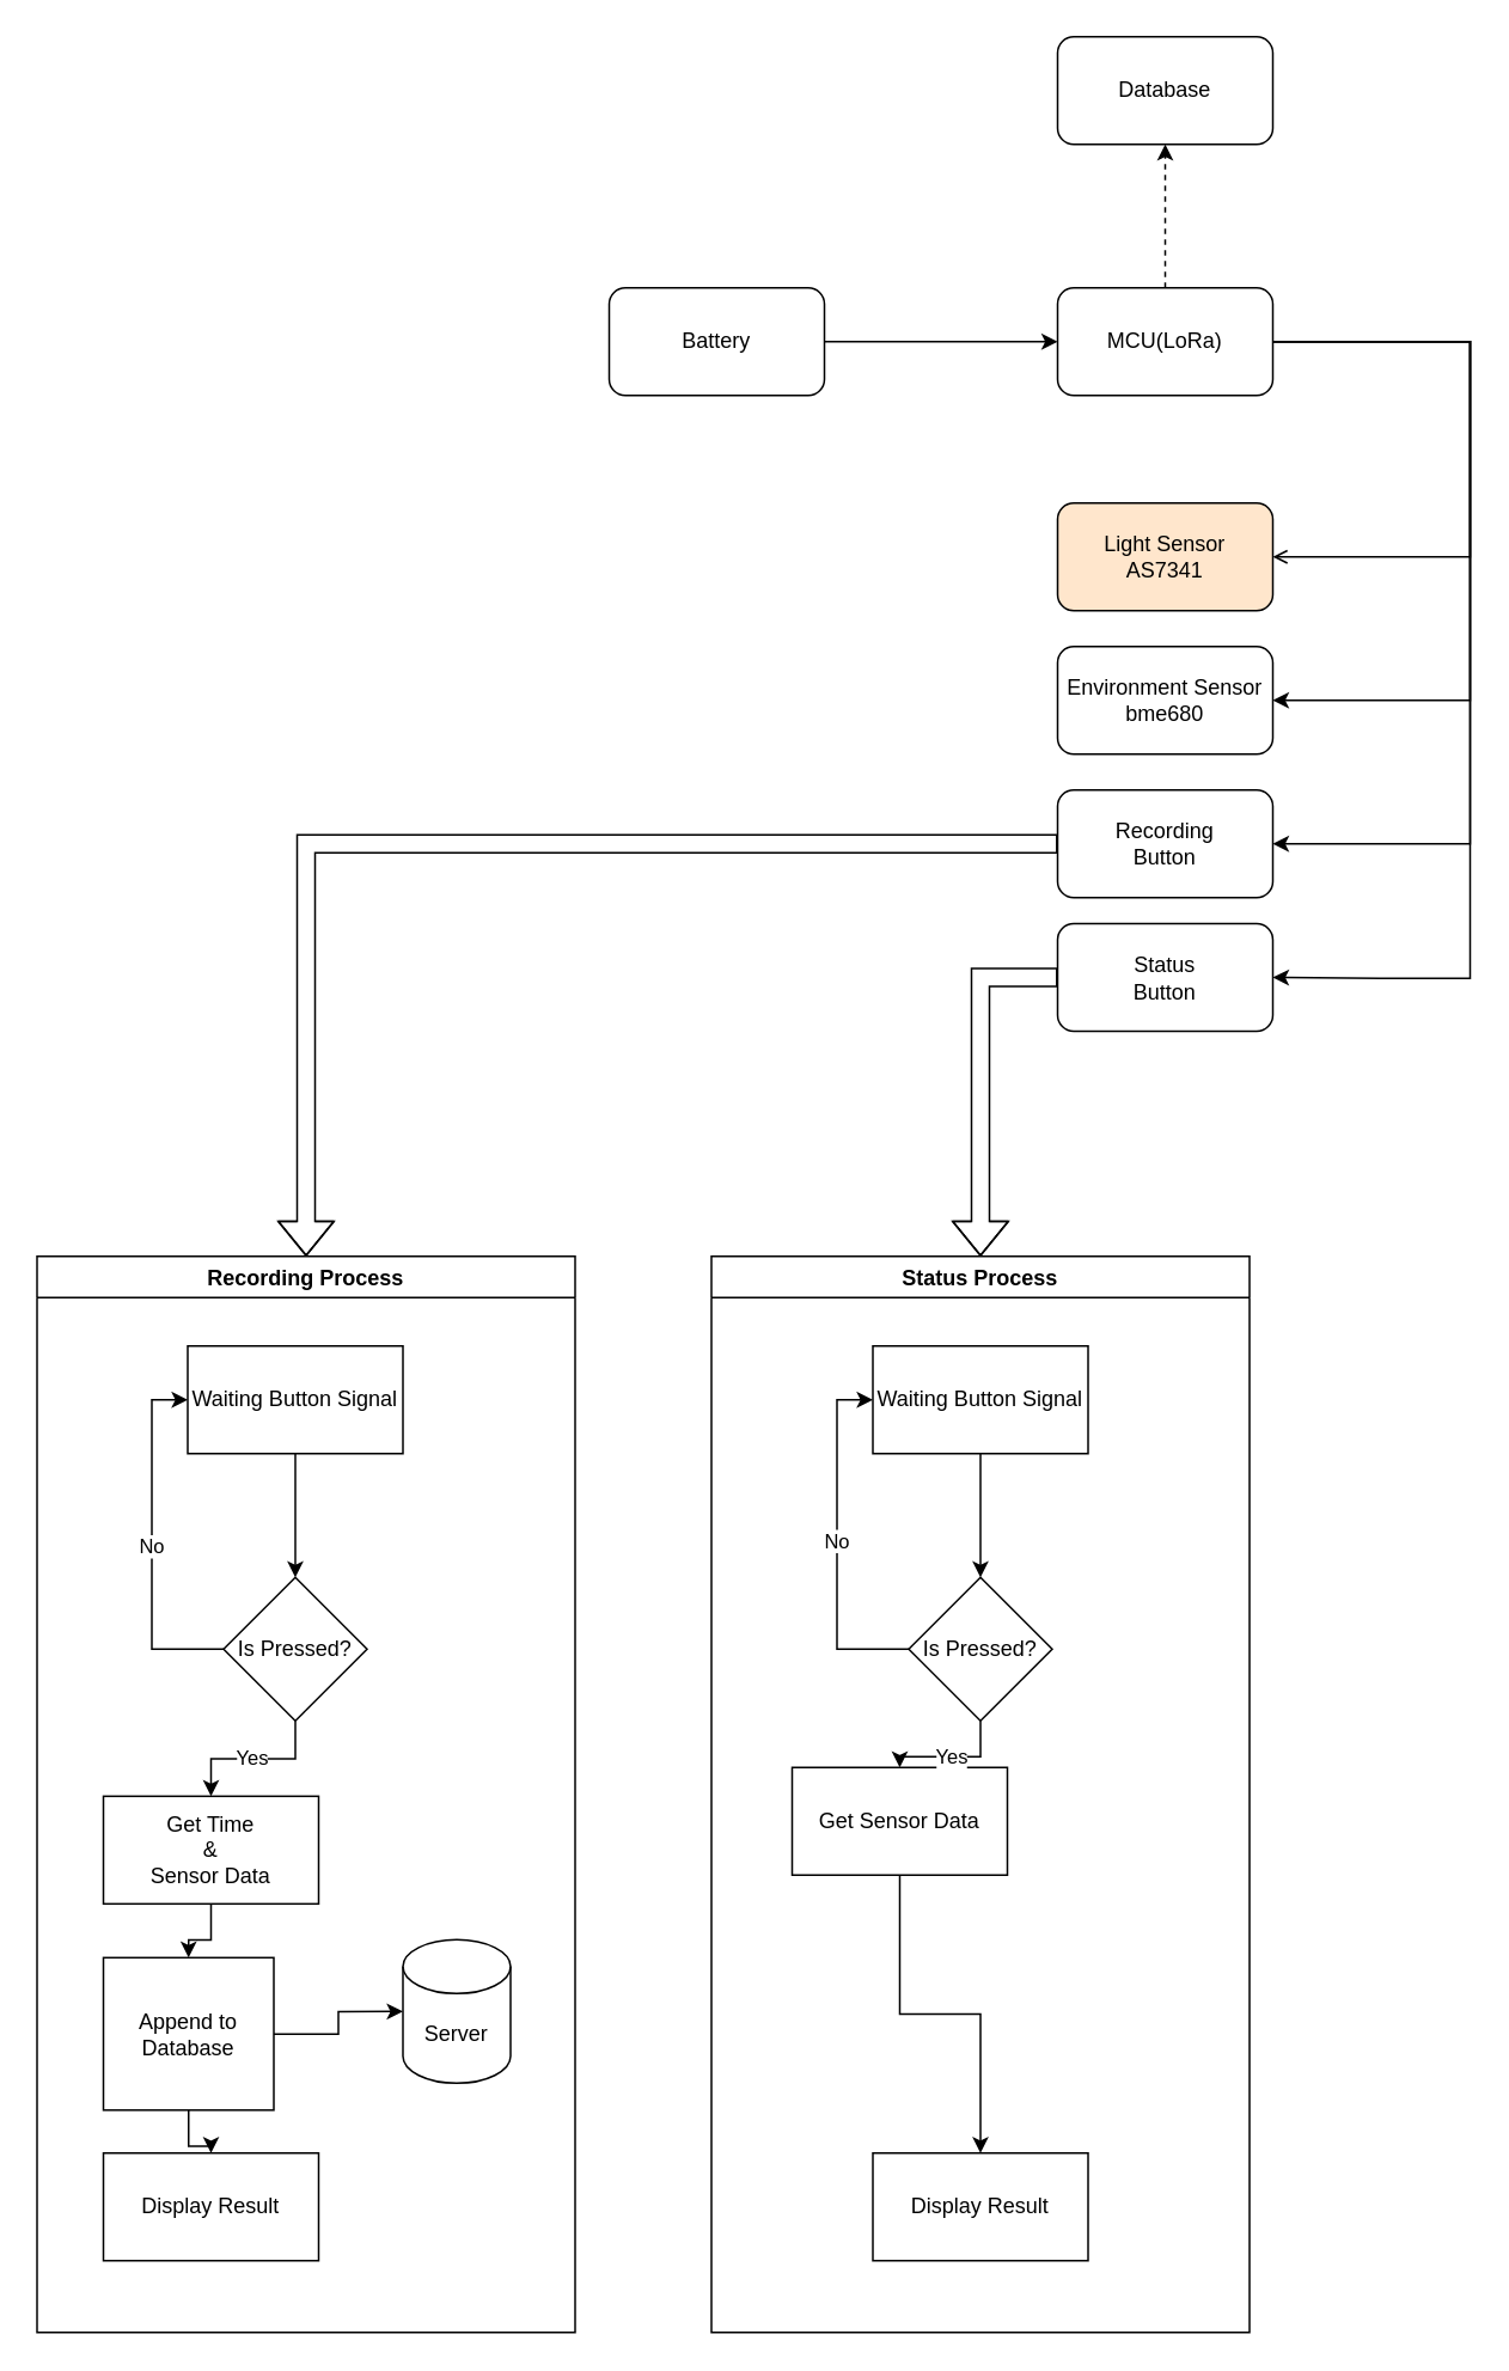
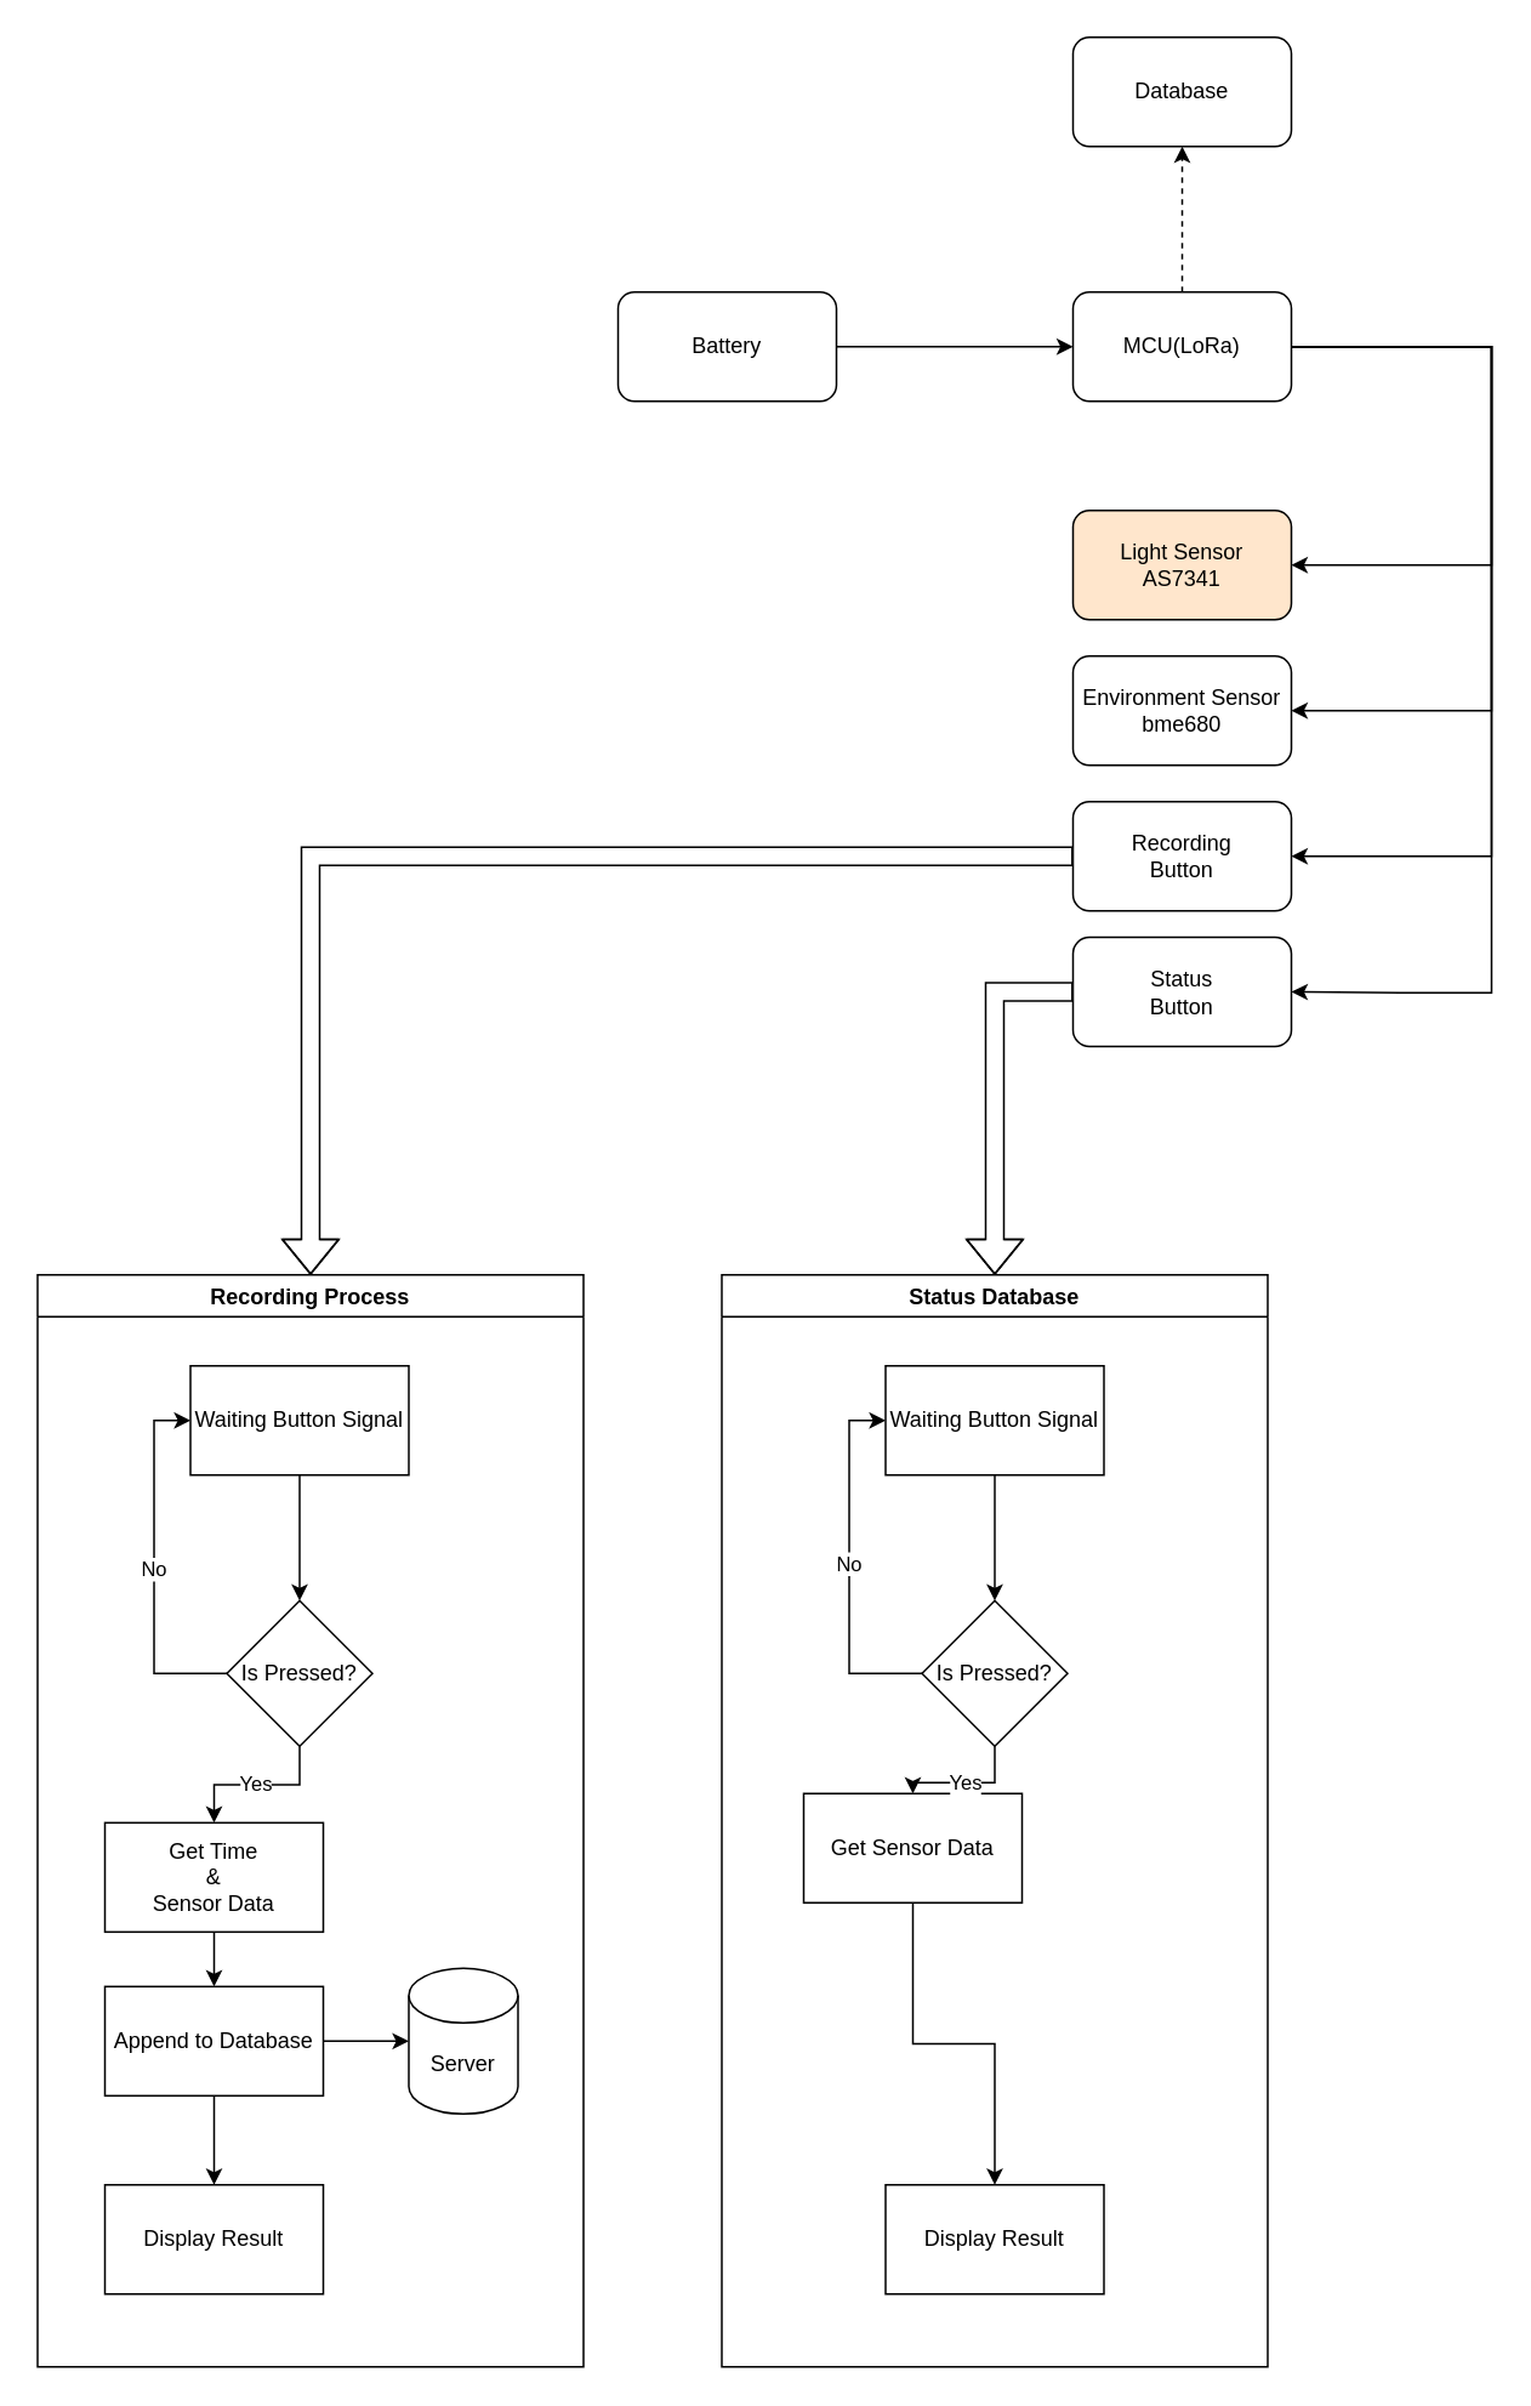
- <mxCell id="4" style="edgeStyle=orthogonalEdgeStyle;rounded=0;jumpStyle=arc;orthogonalLoop=1;jettySize=auto;html=1;entryX=1;entryY=0.5;entryDx=0;entryDy=0;endArrow=open;" parent="1" source="6" target="11" edge="1"><mxGeometry relative="1" as="geometry"><Array as="points"><mxPoint x="819" y="190" /><mxPoint x="819" y="310" /></Array></mxGeometry></mxCell>
+ <mxCell id="4" style="edgeStyle=orthogonalEdgeStyle;rounded=0;jumpStyle=arc;orthogonalLoop=1;jettySize=auto;html=1;entryX=1;entryY=0.5;entryDx=0;entryDy=0;" parent="1" source="6" target="11" edge="1"><mxGeometry relative="1" as="geometry"><Array as="points"><mxPoint x="819" y="190" /><mxPoint x="819" y="310" /></Array></mxGeometry></mxCell>
- <mxCell id="31" value="Status Process" style="swimlane;" vertex="1" parent="1"><mxGeometry x="396" y="700" width="300" height="600" as="geometry" /></mxCell>
+ <mxCell id="31" value="Status Database" style="swimlane;" vertex="1" parent="1"><mxGeometry x="396" y="700" width="300" height="600" as="geometry" /></mxCell>
- <mxCell id="28" value="Append to Database" style="rounded=0;whiteSpace=wrap;html=1;" vertex="1" parent="17"><mxGeometry x="37" y="391.05" width="95" height="85" as="geometry" /></mxCell>
+ <mxCell id="28" value="Append to Database" style="rounded=0;whiteSpace=wrap;html=1;" vertex="1" parent="17"><mxGeometry x="37" y="391.05" width="120" height="60" as="geometry" /></mxCell>
